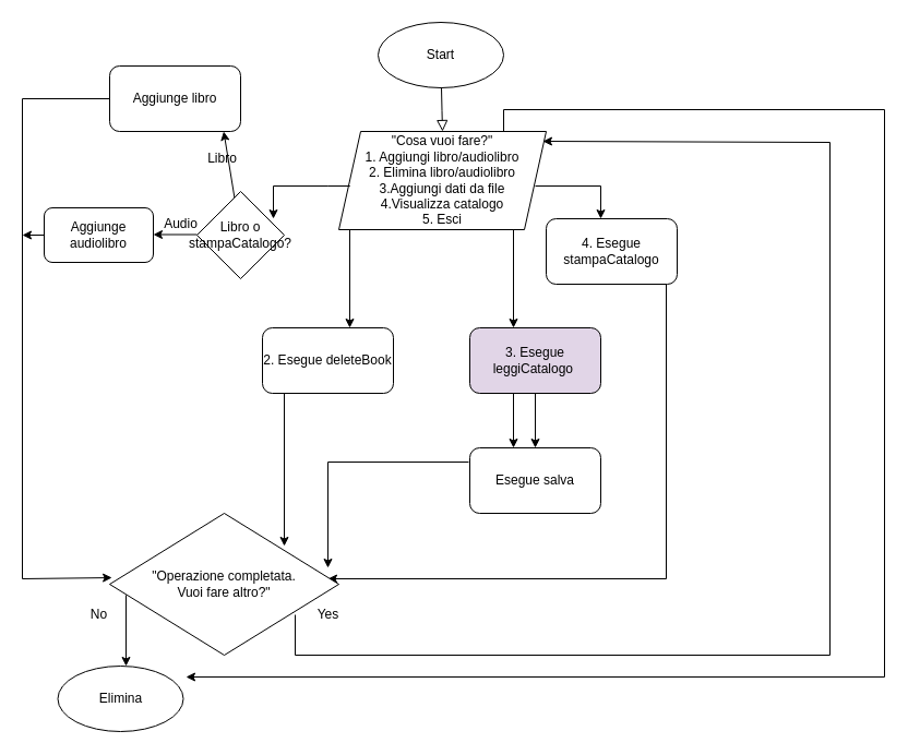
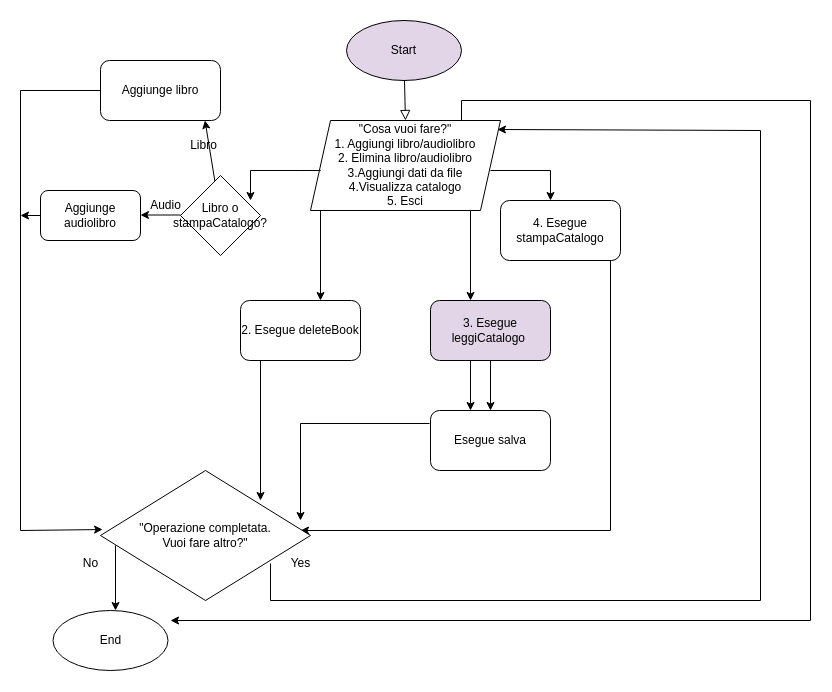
- <mxCell id="8" value="Start" style="ellipse;whiteSpace=wrap;html=1;" vertex="1" parent="1"><mxGeometry x="346" width="115" height="60" as="geometry" y="20" /></mxCell>
+ <mxCell id="8" value="Start" style="ellipse;whiteSpace=wrap;html=1;fillColor=#e1d5e7;" vertex="1" parent="1"><mxGeometry x="346" width="115" height="60" as="geometry" y="20" /></mxCell>
- <mxCell id="28" value="Elimina" style="ellipse;whiteSpace=wrap;html=1;" vertex="1" parent="1"><mxGeometry x="52.5" y="610" width="115" height="60" as="geometry" /></mxCell>
+ <mxCell id="28" value="End" style="ellipse;whiteSpace=wrap;html=1;" vertex="1" parent="1"><mxGeometry x="52.5" y="610" width="115" height="60" as="geometry" /></mxCell>
